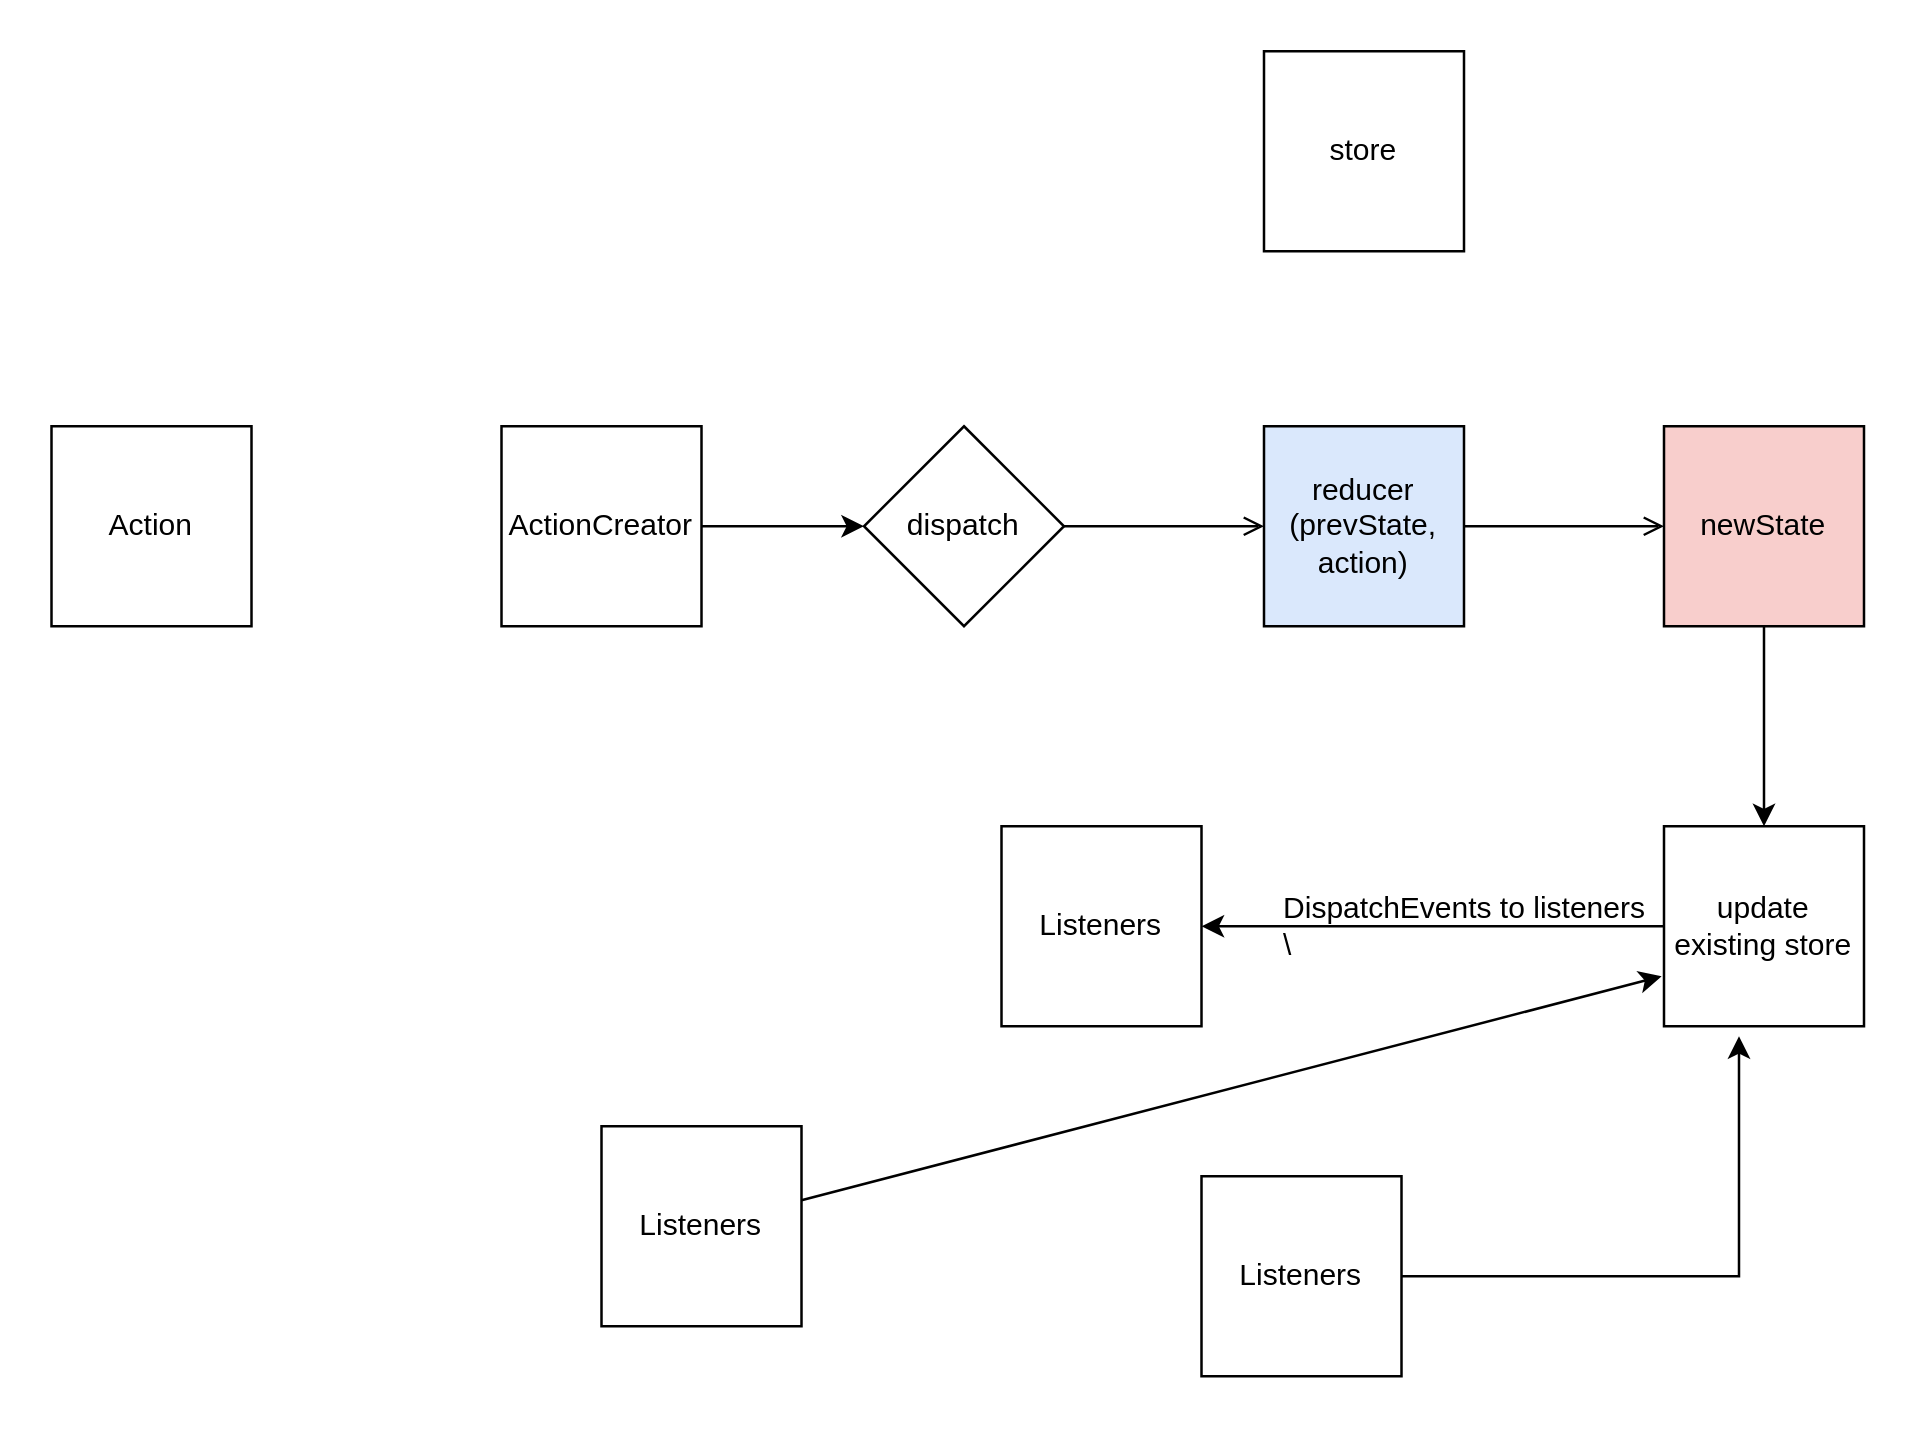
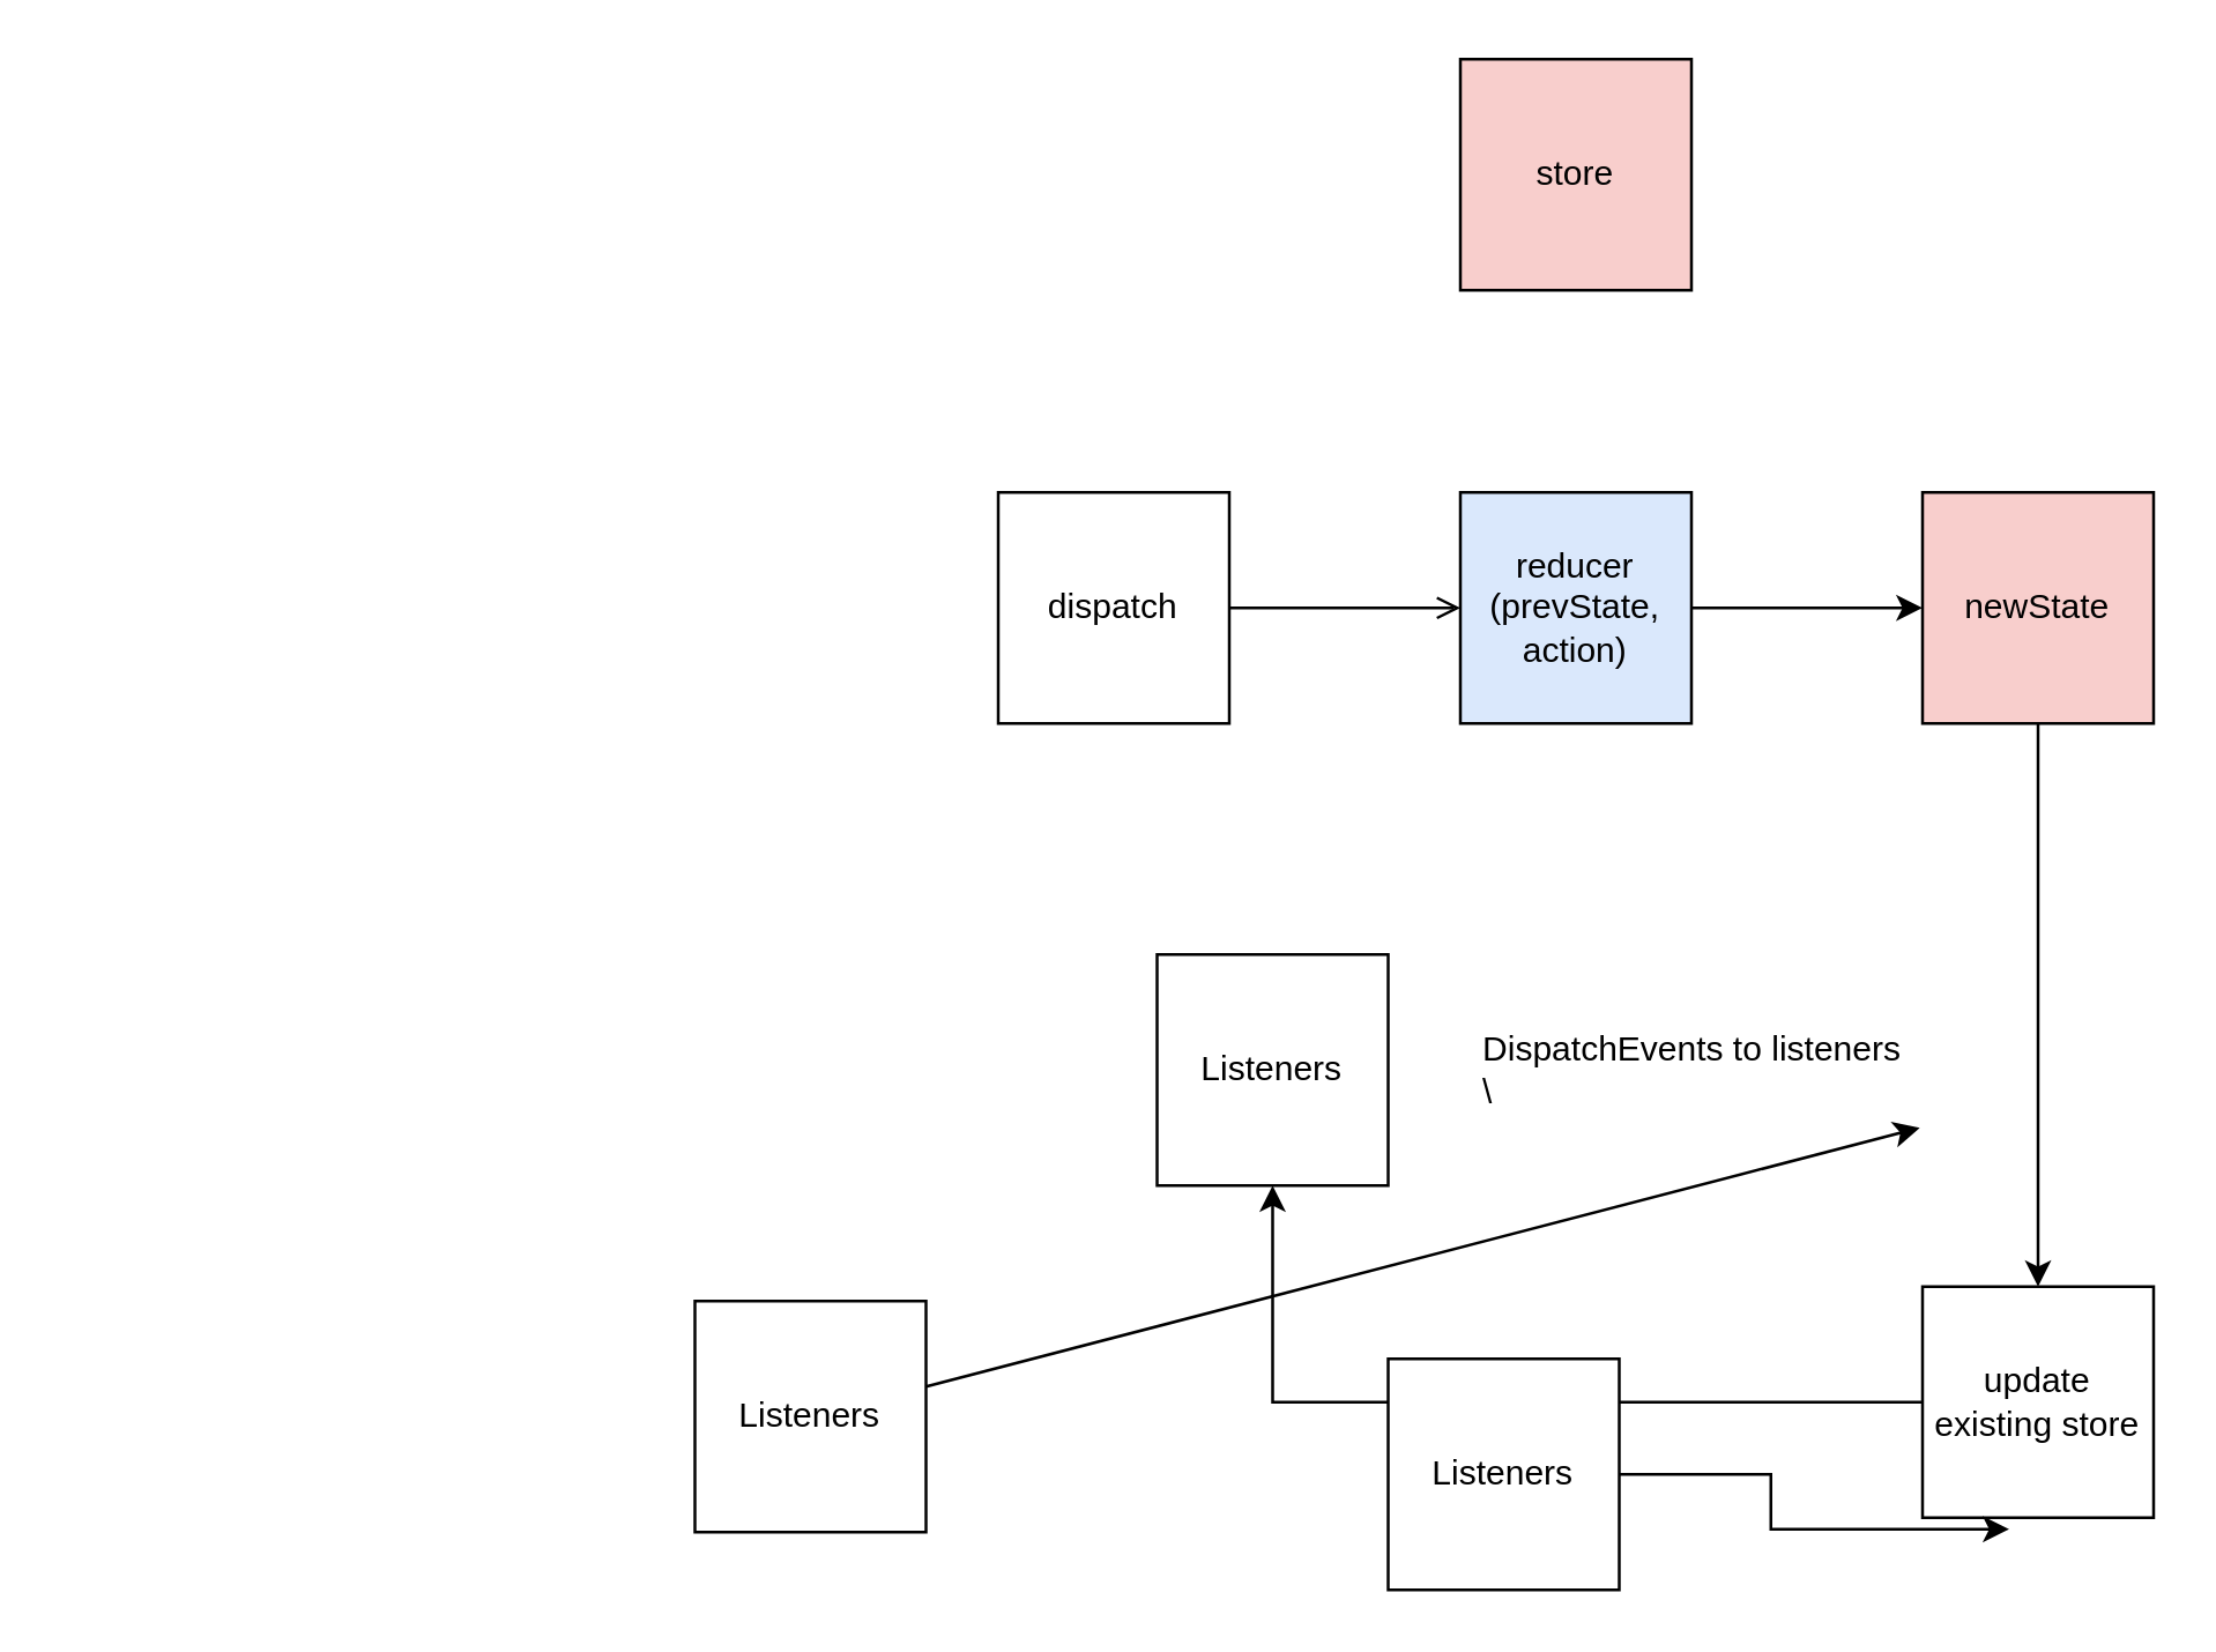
- <mxCell id="15" value="store" style="whiteSpace=wrap;html=1;aspect=fixed;" vertex="1" parent="1"><mxGeometry x="505" y="20" width="80" height="80" as="geometry" /></mxCell>
+ <mxCell id="15" value="store" style="whiteSpace=wrap;html=1;aspect=fixed;fillColor=#f8cecc;" vertex="1" parent="1"><mxGeometry x="505" y="20" width="80" height="80" as="geometry" /></mxCell>
- <mxCell id="4" value="Action" style="whiteSpace=wrap;html=1;aspect=fixed;" vertex="1" parent="1"><mxGeometry x="20" y="170" width="80" height="80" as="geometry" /></mxCell>
- <mxCell id="3" value="ActionCreator" style="whiteSpace=wrap;html=1;aspect=fixed;" vertex="1" parent="1"><mxGeometry x="200" y="170" width="80" height="80" as="geometry" /></mxCell>
- <mxCell id="2" style="edgeStyle=orthogonalEdgeStyle;rounded=0;orthogonalLoop=1;jettySize=auto;html=1;" edge="1" parent="1" source="3" target="6"><mxGeometry relative="1" as="geometry" /></mxCell>
- <mxCell id="6" value="dispatch" style="rhombus;whiteSpace=wrap;html=1;aspect=fixed;" vertex="1" parent="1"><mxGeometry x="345" y="170" width="80" height="80" as="geometry" /></mxCell>
+ <mxCell id="6" value="dispatch" style="whiteSpace=wrap;html=1;aspect=fixed;" vertex="1" parent="1"><mxGeometry x="345" y="170" width="80" height="80" as="geometry" /></mxCell>
- <mxCell id="7" value="" style="edgeStyle=orthogonalEdgeStyle;rounded=0;orthogonalLoop=1;jettySize=auto;html=1;endArrow=open;" edge="1" parent="1" source="8" target="10"><mxGeometry relative="1" as="geometry" /></mxCell>
+ <mxCell id="7" value="" style="edgeStyle=orthogonalEdgeStyle;rounded=0;orthogonalLoop=1;jettySize=auto;html=1;" edge="1" parent="1" source="8" target="10"><mxGeometry relative="1" as="geometry" /></mxCell>
- <mxCell id="12" value="update&lt;br&gt;existing store" style="whiteSpace=wrap;html=1;aspect=fixed;" vertex="1" parent="1"><mxGeometry x="665" y="330" width="80" height="80" as="geometry" /></mxCell>
+ <mxCell id="12" value="update&lt;br&gt;existing store" style="whiteSpace=wrap;html=1;aspect=fixed;" vertex="1" parent="1"><mxGeometry x="665" y="445" width="80" height="80" as="geometry" /></mxCell>
